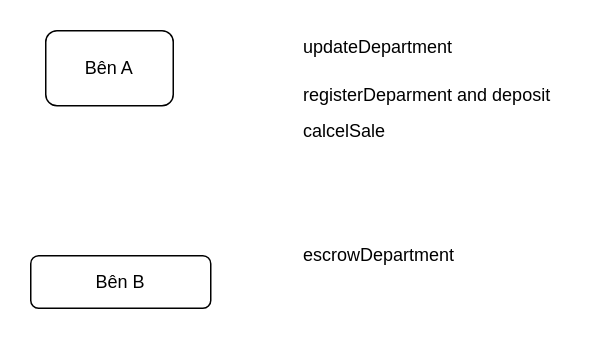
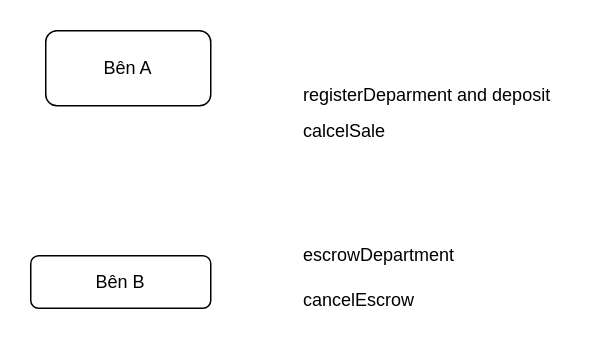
- <mxCell id="4" value="&lt;span&gt;updateDepartment&lt;/span&gt;" style="text;html=1;resizable=0;points=[];autosize=1;align=left;verticalAlign=top;spacingTop=-4;" vertex="1" parent="1"><mxGeometry x="200" y="21" width="110" height="20" as="geometry" /></mxCell>
- <mxCell id="2" value="Bên A" style="rounded=1;whiteSpace=wrap;html=1;" vertex="1" parent="1"><mxGeometry x="30" y="20" width="85" height="50" as="geometry" /></mxCell>
+ <mxCell id="2" value="Bên A" style="rounded=1;whiteSpace=wrap;html=1;" vertex="1" parent="1"><mxGeometry x="30" y="20" width="110" height="50" as="geometry" /></mxCell>
+ <mxCell id="7" value="cancelEscrow&lt;br&gt;" style="text;html=1;resizable=0;points=[];autosize=1;align=left;verticalAlign=top;spacingTop=-4;" vertex="1" parent="1"><mxGeometry x="200" y="190" width="90" height="20" as="geometry" /></mxCell>
